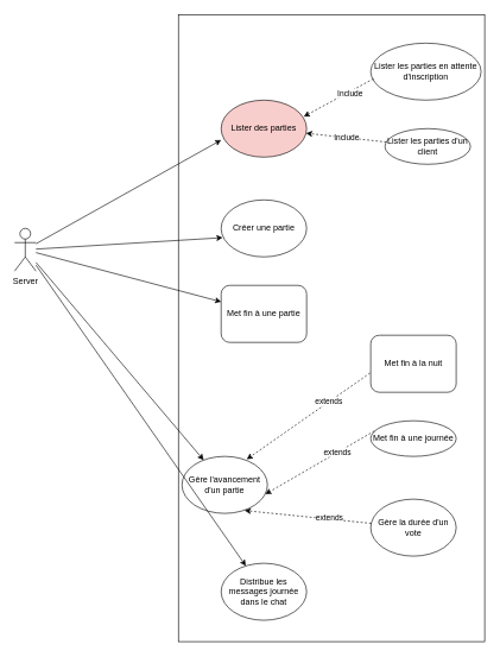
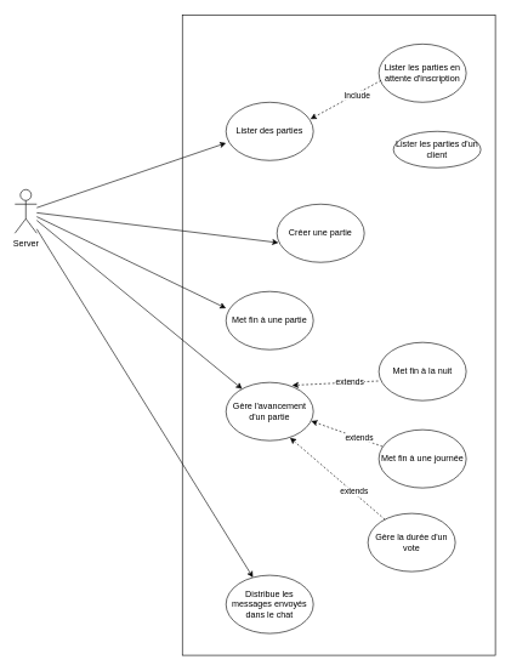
- <mxCell id="6" value="Lister les parties en attente d'inscription" style="ellipse;whiteSpace=wrap;html=1;" parent="1" vertex="1"><mxGeometry x="520" y="60" width="155" height="80" as="geometry" /></mxCell>
+ <mxCell id="6" value="Lister les parties en attente d'inscription" style="ellipse;whiteSpace=wrap;html=1;" parent="1" vertex="1"><mxGeometry x="520" y="60" width="120" height="80" as="geometry" /></mxCell>
- <mxCell id="4" value="Lister des parties" style="ellipse;whiteSpace=wrap;html=1;fillColor=#f8cecc;" parent="1" vertex="1"><mxGeometry x="310" y="140" width="120" height="80" as="geometry" /></mxCell>
+ <mxCell id="4" value="Lister des parties" style="ellipse;whiteSpace=wrap;html=1;" parent="1" vertex="1"><mxGeometry x="310" y="140" width="120" height="80" as="geometry" /></mxCell>
- <mxCell id="7" value="" style="endArrow=classic;html=1;dashed=1;" parent="1" source="5" target="4" edge="1"><mxGeometry relative="1" as="geometry"><mxPoint x="260" y="360" as="sourcePoint" /><mxPoint x="420" y="360" as="targetPoint" /></mxGeometry></mxCell>
- <mxCell id="8" value="Include" style="edgeLabel;resizable=0;html=1;align=center;verticalAlign=middle;" parent="7" connectable="0" vertex="1"><mxGeometry relative="1" as="geometry" /></mxCell>
- <mxCell id="12" value="Créer une partie" style="ellipse;whiteSpace=wrap;html=1;" parent="1" vertex="1"><mxGeometry x="310" y="280" width="120" height="80" as="geometry" /></mxCell>
+ <mxCell id="12" value="Créer une partie" style="ellipse;whiteSpace=wrap;html=1;" parent="1" vertex="1"><mxGeometry x="380" y="280" width="120" height="80" as="geometry" /></mxCell>
- <mxCell id="3" value="Server" style="shape=umlActor;verticalLabelPosition=bottom;verticalAlign=top;html=1;outlineConnect=0;" parent="1" vertex="1"><mxGeometry x="20" y="320" width="30" height="60" as="geometry" /></mxCell>
+ <mxCell id="3" value="Server" style="shape=umlActor;verticalLabelPosition=bottom;verticalAlign=top;html=1;outlineConnect=0;" parent="1" vertex="1"><mxGeometry x="20" y="260" width="30" height="60" as="geometry" /></mxCell>
- <mxCell id="14" value="Met fin à une partie" style="whiteSpace=wrap;html=1;rounded=1;" parent="1" vertex="1"><mxGeometry x="310" y="400" width="120" height="80" as="geometry" /></mxCell>
+ <mxCell id="14" value="Met fin à une partie" style="ellipse;whiteSpace=wrap;html=1;" parent="1" vertex="1"><mxGeometry x="310" y="400" width="120" height="80" as="geometry" /></mxCell>
- <mxCell id="18" value="Met fin à la nuit" style="whiteSpace=wrap;html=1;rounded=1;" parent="1" vertex="1"><mxGeometry x="520" y="470" width="120" height="80" as="geometry" /></mxCell>
+ <mxCell id="18" value="Met fin à la nuit" style="ellipse;whiteSpace=wrap;html=1;" parent="1" vertex="1"><mxGeometry x="520" y="470" width="120" height="80" as="geometry" /></mxCell>
- <mxCell id="19" value="Met fin à une journée" style="ellipse;whiteSpace=wrap;html=1;" parent="1" vertex="1"><mxGeometry x="520" y="590" width="120" height="50" as="geometry" /></mxCell>
+ <mxCell id="19" value="Met fin à une journée" style="ellipse;whiteSpace=wrap;html=1;" parent="1" vertex="1"><mxGeometry x="520" y="590" width="120" height="80" as="geometry" /></mxCell>
- <mxCell id="16" value="Gère l'avancement d'un partie" style="ellipse;whiteSpace=wrap;html=1;" parent="1" vertex="1"><mxGeometry x="255" y="640" width="120" height="80" as="geometry" /></mxCell>
+ <mxCell id="16" value="Gère l'avancement d'un partie" style="ellipse;whiteSpace=wrap;html=1;" parent="1" vertex="1"><mxGeometry x="310" y="525" width="120" height="80" as="geometry" /></mxCell>
- <mxCell id="20" value="Gère la durée d'un vote" style="ellipse;whiteSpace=wrap;html=1;" parent="1" vertex="1"><mxGeometry x="520" y="700" width="120" height="80" as="geometry" /></mxCell>
+ <mxCell id="20" value="Gère la durée d'un vote" style="ellipse;whiteSpace=wrap;html=1;" parent="1" vertex="1"><mxGeometry x="505" y="705" width="120" height="80" as="geometry" /></mxCell>
- <mxCell id="27" value="Distribue les messages journée dans le chat" style="ellipse;whiteSpace=wrap;html=1;" parent="1" vertex="1"><mxGeometry x="310" y="790" width="120" height="80" as="geometry" /></mxCell>
+ <mxCell id="27" value="Distribue les messages envoyés dans le chat" style="ellipse;whiteSpace=wrap;html=1;" parent="1" vertex="1"><mxGeometry x="310" y="790" width="120" height="80" as="geometry" /></mxCell>
